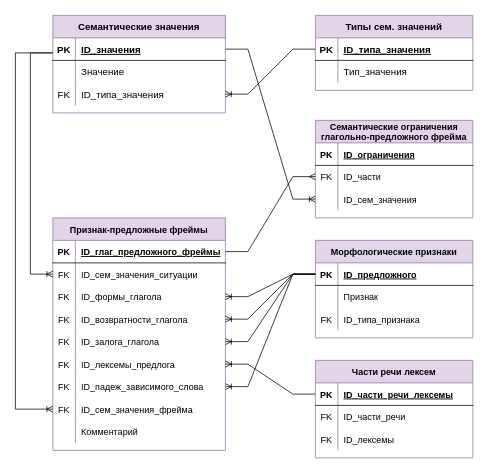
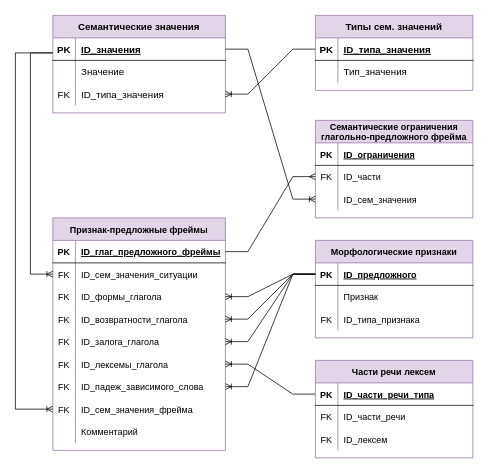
- <mxCell id="20" value="ID_лексемы_предлога" style="shape=partialRectangle;connectable=0;fillColor=none;top=0;left=0;bottom=0;right=0;align=left;spacingLeft=6;overflow=hidden;" vertex="1" parent="18"><mxGeometry x="30" width="200" height="30" as="geometry"><mxRectangle width="200" height="30" as="alternateBounds" /></mxGeometry></mxCell>
+ <mxCell id="20" value="ID_лексемы_глагола" style="shape=partialRectangle;connectable=0;fillColor=none;top=0;left=0;bottom=0;right=0;align=left;spacingLeft=6;overflow=hidden;" vertex="1" parent="18"><mxGeometry x="30" width="200" height="30" as="geometry"><mxRectangle width="200" height="30" as="alternateBounds" /></mxGeometry></mxCell>
- <mxCell id="43" value="ID_части_речи_лексемы" style="shape=partialRectangle;connectable=0;fillColor=none;top=0;left=0;bottom=0;right=0;align=left;spacingLeft=6;fontStyle=5;overflow=hidden;" vertex="1" parent="41"><mxGeometry x="30" width="180" height="30" as="geometry"><mxRectangle width="180" height="30" as="alternateBounds" /></mxGeometry></mxCell>
+ <mxCell id="43" value="ID_части_речи_типа" style="shape=partialRectangle;connectable=0;fillColor=none;top=0;left=0;bottom=0;right=0;align=left;spacingLeft=6;fontStyle=5;overflow=hidden;" vertex="1" parent="41"><mxGeometry x="30" width="180" height="30" as="geometry"><mxRectangle width="180" height="30" as="alternateBounds" /></mxGeometry></mxCell>
- <mxCell id="49" value="ID_лексемы" style="shape=partialRectangle;connectable=0;fillColor=none;top=0;left=0;bottom=0;right=0;align=left;spacingLeft=6;overflow=hidden;" vertex="1" parent="47"><mxGeometry x="30" width="180" height="30" as="geometry"><mxRectangle width="180" height="30" as="alternateBounds" /></mxGeometry></mxCell>
+ <mxCell id="49" value="ID_лексем" style="shape=partialRectangle;connectable=0;fillColor=none;top=0;left=0;bottom=0;right=0;align=left;spacingLeft=6;overflow=hidden;" vertex="1" parent="47"><mxGeometry x="30" width="180" height="30" as="geometry"><mxRectangle width="180" height="30" as="alternateBounds" /></mxGeometry></mxCell>
